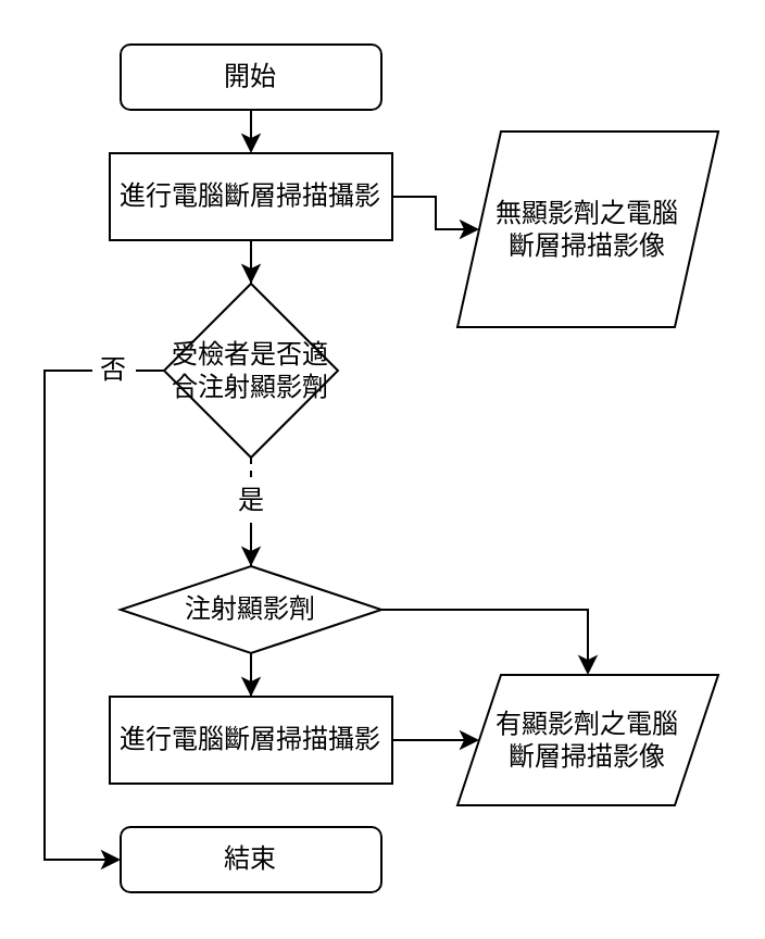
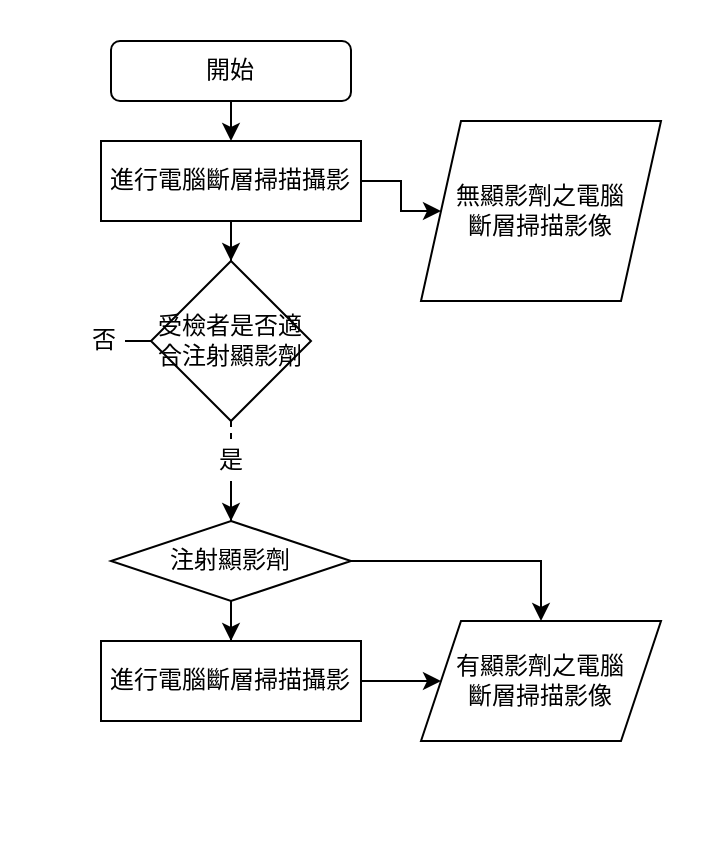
- <mxCell id="11" style="edgeStyle=orthogonalEdgeStyle;rounded=0;orthogonalLoop=1;jettySize=auto;html=1;entryX=0;entryY=0.5;entryDx=0;entryDy=0;fontFamily=Helvetica;startArrow=none;exitX=0;exitY=0.5;exitDx=0;exitDy=0;" edge="1" parent="1" source="21" target="19"><mxGeometry relative="1" as="geometry"><mxPoint x="-120" y="130" as="sourcePoint" /><Array as="points"><mxPoint x="20" y="170" /><mxPoint x="20" y="395" /></Array></mxGeometry></mxCell>
- <mxCell id="19" value="結束" style="rounded=1;whiteSpace=wrap;html=1;" parent="1" vertex="1"><mxGeometry x="55" y="380" width="120" height="30" as="geometry" /></mxCell>
